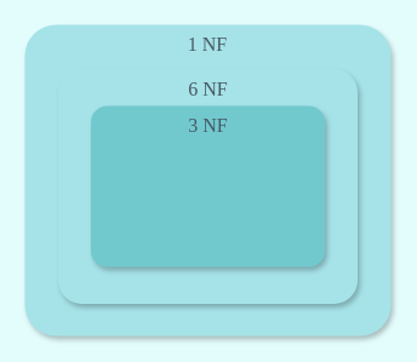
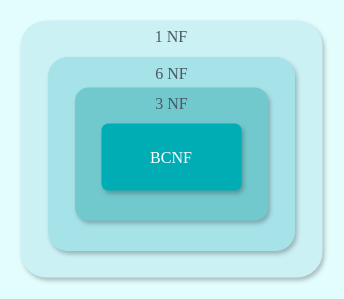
- <mxCell id="2" value="1 NF" style="rounded=1;arcSize=10;whiteSpace=wrap;html=1;align=center;fontColor=#475963;strokeColor=none;fillColor=#a6e3e9;shadow=1;fontFamily=ZCOOL QingKe HuangYou;fontSize=16;container=0;fontSource=https%3A%2F%2Ffonts.googleapis.com%2Fcss%3Ffamily%3DZCOOL%2BQingKe%2BHuangYou;verticalAlign=top;" parent="1" vertex="1"><mxGeometry x="20" y="20" width="302" height="257" as="geometry" /></mxCell>
+ <mxCell id="2" value="1 NF" style="rounded=1;arcSize=10;whiteSpace=wrap;html=1;align=center;fontColor=#475963;strokeColor=none;fillColor=#CBF1F5;shadow=1;fontFamily=ZCOOL QingKe HuangYou;fontSize=16;container=0;fontSource=https%3A%2F%2Ffonts.googleapis.com%2Fcss%3Ffamily%3DZCOOL%2BQingKe%2BHuangYou;verticalAlign=top;" parent="1" vertex="1"><mxGeometry x="20" y="20" width="302" height="257" as="geometry" /></mxCell>
+ <mxCell id="5" value="BCNF" style="rounded=1;arcSize=10;whiteSpace=wrap;html=1;align=center;fontColor=#FFFFFF;strokeColor=none;fillColor=#00ADB5;shadow=1;fontFamily=ZCOOL QingKe HuangYou;fontSize=16;container=0;fontSource=https%3A%2F%2Ffonts.googleapis.com%2Fcss%3Ffamily%3DZCOOL%2BQingKe%2BHuangYou;verticalAlign=middle;" parent="1" vertex="1"><mxGeometry x="101" y="123" width="140" height="67" as="geometry" /></mxCell>
